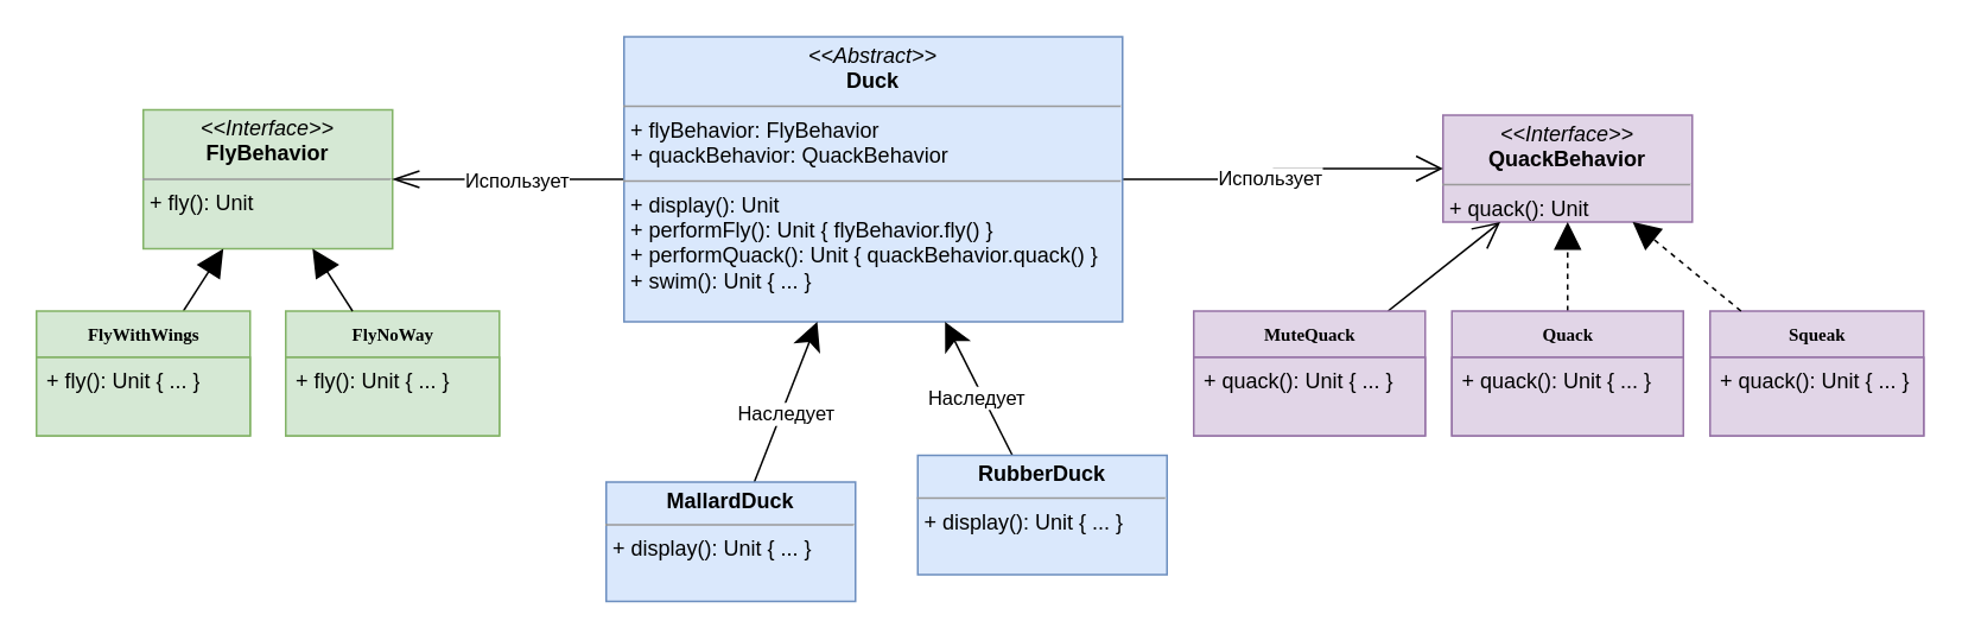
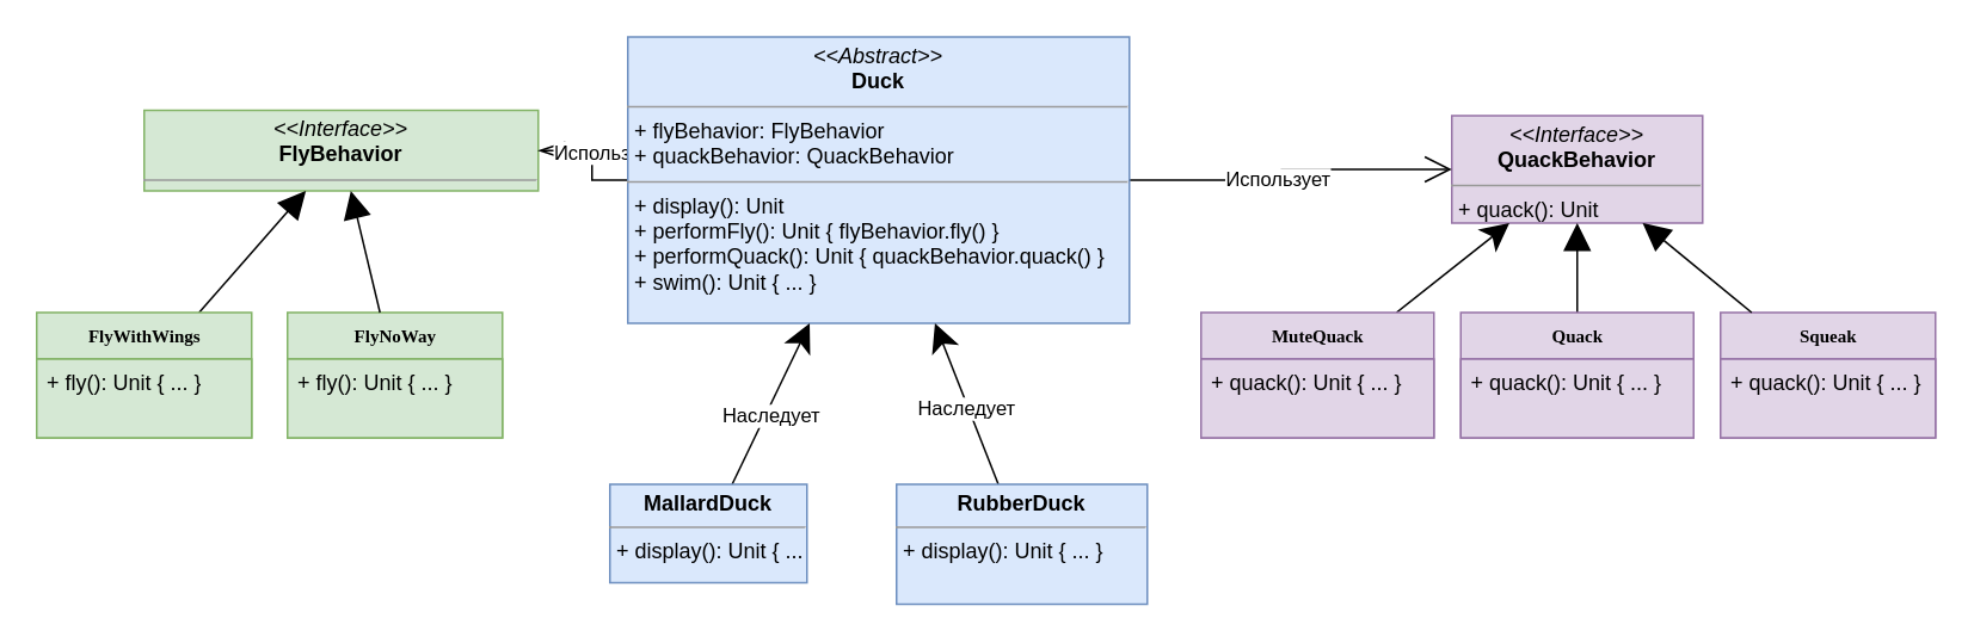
- <mxCell id="2" value="&lt;p style=&quot;margin:0px;margin-top:4px;text-align:center;&quot;&gt;&lt;i&gt;&amp;lt;&amp;lt;Interface&amp;gt;&amp;gt;&lt;/i&gt;&lt;br&gt;&lt;b&gt;FlyBehavior&lt;/b&gt;&lt;/p&gt;&lt;hr size=&quot;1&quot;&gt;&lt;p style=&quot;margin:0px;margin-left:4px;&quot;&gt;&lt;/p&gt;&lt;p style=&quot;margin:0px;margin-left:4px;&quot;&gt;+ fly(): Unit&lt;br&gt;&lt;/p&gt;" style="verticalAlign=top;align=left;overflow=fill;fontSize=12;fontFamily=Helvetica;html=1;rounded=0;shadow=0;comic=0;labelBackgroundColor=none;strokeWidth=1;fillColor=#d5e8d4;strokeColor=#82b366;" vertex="1" parent="1"><mxGeometry x="80" y="61" width="140" height="78" as="geometry" /></mxCell>
+ <mxCell id="2" value="&lt;p style=&quot;margin:0px;margin-top:4px;text-align:center;&quot;&gt;&lt;i&gt;&amp;lt;&amp;lt;Interface&amp;gt;&amp;gt;&lt;/i&gt;&lt;br&gt;&lt;b&gt;FlyBehavior&lt;/b&gt;&lt;/p&gt;&lt;hr size=&quot;1&quot;&gt;&lt;p style=&quot;margin:0px;margin-left:4px;&quot;&gt;&lt;/p&gt;&lt;p style=&quot;margin:0px;margin-left:4px;&quot;&gt;+ fly(): Unit&lt;br&gt;&lt;/p&gt;" style="verticalAlign=top;align=left;overflow=fill;fontSize=12;fontFamily=Helvetica;html=1;rounded=0;shadow=0;comic=0;labelBackgroundColor=none;strokeWidth=1;fillColor=#d5e8d4;strokeColor=#82b366;" vertex="1" parent="1"><mxGeometry x="80" y="61" width="220" height="45" as="geometry" /></mxCell>
- <mxCell id="16" style="rounded=0;orthogonalLoop=1;jettySize=auto;html=1;endSize=13;endArrow=open;" edge="1" parent="1" source="17" target="9"><mxGeometry relative="1" as="geometry" /></mxCell>
+ <mxCell id="16" style="rounded=0;orthogonalLoop=1;jettySize=auto;html=1;endSize=13;" edge="1" parent="1" source="17" target="9"><mxGeometry relative="1" as="geometry" /></mxCell>
- <mxCell id="15" style="rounded=1;orthogonalLoop=1;jettySize=auto;html=1;endArrow=block;endFill=1;endSize=13;dashed=1;" edge="1" parent="1" source="13" target="9"><mxGeometry relative="1" as="geometry"><mxPoint x="520" y="490" as="sourcePoint" /><mxPoint x="615" y="457" as="targetPoint" /></mxGeometry></mxCell>
+ <mxCell id="15" style="rounded=1;orthogonalLoop=1;jettySize=auto;html=1;endArrow=block;endFill=1;endSize=13;" edge="1" parent="1" source="13" target="9"><mxGeometry relative="1" as="geometry"><mxPoint x="520" y="490" as="sourcePoint" /><mxPoint x="615" y="457" as="targetPoint" /></mxGeometry></mxCell>
- <mxCell id="10" style="rounded=1;orthogonalLoop=1;jettySize=auto;html=1;endArrow=block;endFill=1;endSize=13;dashed=1;" edge="1" parent="1" source="11" target="9"><mxGeometry relative="1" as="geometry"><mxPoint x="598" y="447" as="targetPoint" /></mxGeometry></mxCell>
+ <mxCell id="10" style="rounded=1;orthogonalLoop=1;jettySize=auto;html=1;endArrow=block;endFill=1;endSize=13;" edge="1" parent="1" source="11" target="9"><mxGeometry relative="1" as="geometry"><mxPoint x="598" y="447" as="targetPoint" /></mxGeometry></mxCell>
- <mxCell id="29" value="&lt;p style=&quot;margin:0px;margin-top:4px;text-align:center;&quot;&gt;&lt;b&gt;RubberDuck&lt;/b&gt;&lt;br&gt;&lt;/p&gt;&lt;hr size=&quot;1&quot;&gt;&lt;p style=&quot;margin:0px;margin-left:4px;&quot;&gt;&lt;span style=&quot;background-color: initial;&quot;&gt;+ display(): Unit { ... }&lt;/span&gt;&lt;/p&gt;" style="verticalAlign=top;align=left;overflow=fill;fontSize=12;fontFamily=Helvetica;html=1;rounded=0;shadow=0;comic=0;labelBackgroundColor=none;strokeWidth=1;fillColor=#dae8fc;strokeColor=#6c8ebf;" vertex="1" parent="1"><mxGeometry x="515" y="255" width="140" height="67" as="geometry" /></mxCell>
+ <mxCell id="29" value="&lt;p style=&quot;margin:0px;margin-top:4px;text-align:center;&quot;&gt;&lt;b&gt;RubberDuck&lt;/b&gt;&lt;br&gt;&lt;/p&gt;&lt;hr size=&quot;1&quot;&gt;&lt;p style=&quot;margin:0px;margin-left:4px;&quot;&gt;&lt;span style=&quot;background-color: initial;&quot;&gt;+ display(): Unit { ... }&lt;/span&gt;&lt;/p&gt;" style="verticalAlign=top;align=left;overflow=fill;fontSize=12;fontFamily=Helvetica;html=1;rounded=0;shadow=0;comic=0;labelBackgroundColor=none;strokeWidth=1;fillColor=#dae8fc;strokeColor=#6c8ebf;" vertex="1" parent="1"><mxGeometry x="500" y="270" width="140" height="67" as="geometry" /></mxCell>
- <mxCell id="26" value="&lt;p style=&quot;margin:0px;margin-top:4px;text-align:center;&quot;&gt;&lt;b&gt;MallardDuck&lt;/b&gt;&lt;/p&gt;&lt;hr size=&quot;1&quot;&gt;&lt;p style=&quot;margin:0px;margin-left:4px;&quot;&gt;&lt;span style=&quot;background-color: initial;&quot;&gt;+ display(): Unit { ... }&lt;/span&gt;&lt;/p&gt;" style="verticalAlign=top;align=left;overflow=fill;fontSize=12;fontFamily=Helvetica;html=1;rounded=0;shadow=0;comic=0;labelBackgroundColor=none;strokeWidth=1;fillColor=#dae8fc;strokeColor=#6c8ebf;" vertex="1" parent="1"><mxGeometry x="340" y="270" width="140" height="67" as="geometry" /></mxCell>
+ <mxCell id="26" value="&lt;p style=&quot;margin:0px;margin-top:4px;text-align:center;&quot;&gt;&lt;b&gt;MallardDuck&lt;/b&gt;&lt;/p&gt;&lt;hr size=&quot;1&quot;&gt;&lt;p style=&quot;margin:0px;margin-left:4px;&quot;&gt;&lt;span style=&quot;background-color: initial;&quot;&gt;+ display(): Unit { ... }&lt;/span&gt;&lt;/p&gt;" style="verticalAlign=top;align=left;overflow=fill;fontSize=12;fontFamily=Helvetica;html=1;rounded=0;shadow=0;comic=0;labelBackgroundColor=none;strokeWidth=1;fillColor=#dae8fc;strokeColor=#6c8ebf;" vertex="1" parent="1"><mxGeometry x="340" y="270" width="110" height="55" as="geometry" /></mxCell>
